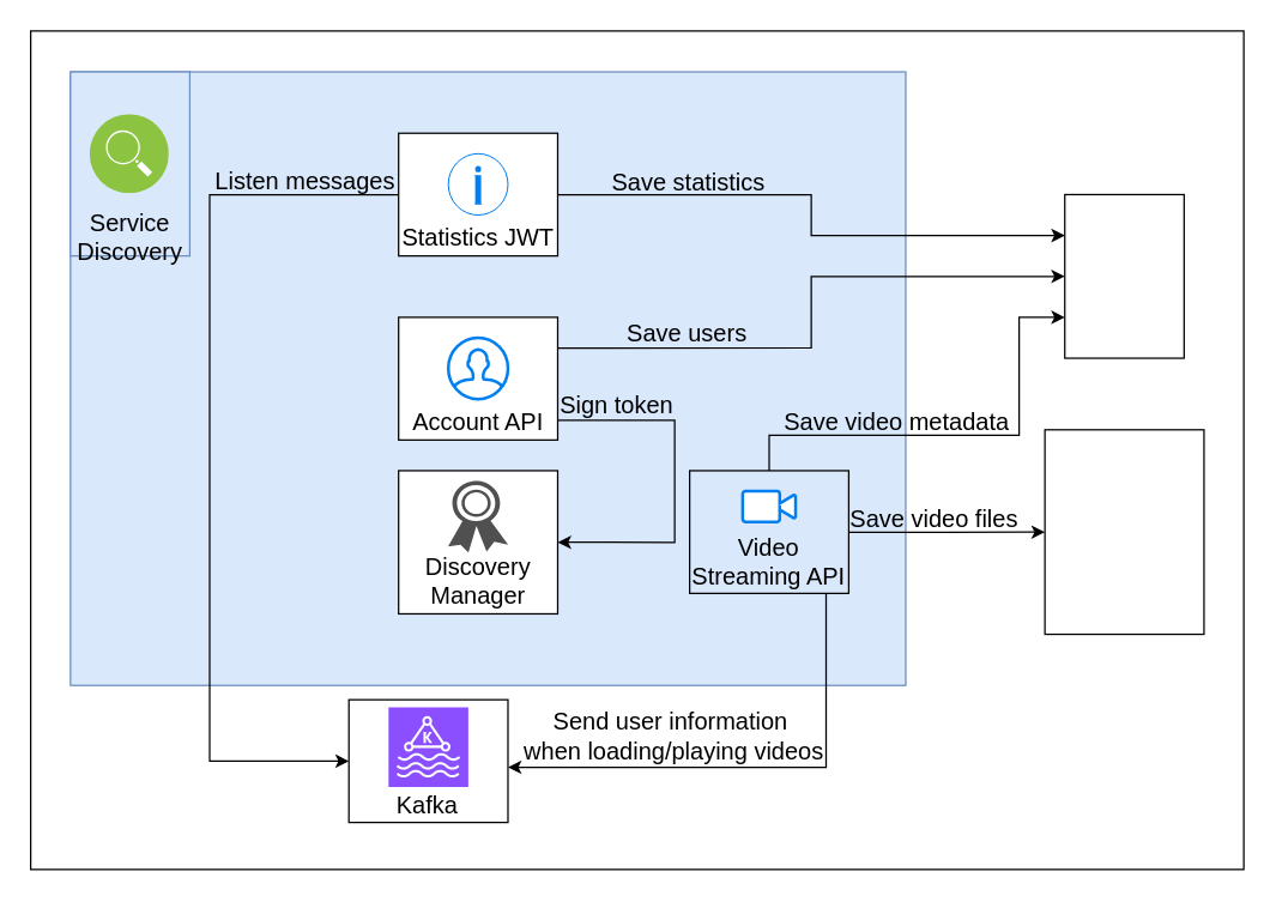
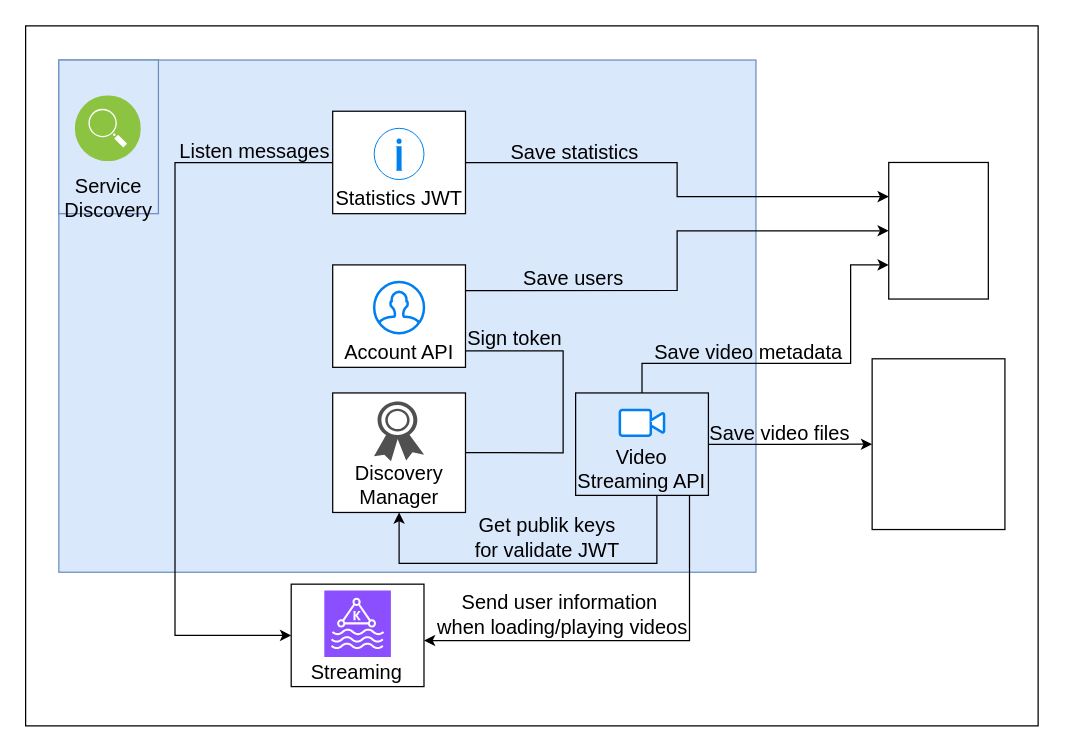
- <mxCell id="35" style="edgeStyle=orthogonalEdgeStyle;rounded=0;orthogonalLoop=1;jettySize=auto;html=1;entryX=1;entryY=0.5;entryDx=0;entryDy=0;" edge="1" parent="2" source="13" target="27"><mxGeometry relative="1" as="geometry"><Array as="points"><mxPoint x="430" y="260" /><mxPoint x="430" y="342" /></Array></mxGeometry></mxCell>
+ <mxCell id="35" style="edgeStyle=orthogonalEdgeStyle;rounded=0;orthogonalLoop=1;jettySize=auto;html=1;entryX=1;entryY=0.5;entryDx=0;entryDy=0;endArrow=none;" edge="1" parent="2" source="13" target="27"><mxGeometry relative="1" as="geometry"><Array as="points"><mxPoint x="430" y="260" /><mxPoint x="430" y="342" /></Array></mxGeometry></mxCell>
+ <mxCell id="33" style="edgeStyle=orthogonalEdgeStyle;rounded=0;orthogonalLoop=1;jettySize=auto;html=1;entryX=0.5;entryY=1;entryDx=0;entryDy=0;" edge="1" parent="2" source="8" target="27"><mxGeometry relative="1" as="geometry"><Array as="points"><mxPoint x="505" y="430" /><mxPoint x="299" y="430" /></Array></mxGeometry></mxCell>
+ <mxCell id="34" value="Get publik keys&lt;br style=&quot;font-size: 16px;&quot;&gt;for validate JWT" style="edgeLabel;html=1;align=center;verticalAlign=middle;resizable=0;points=[];labelBackgroundColor=none;fontSize=16;" vertex="1" connectable="0" parent="33"><mxGeometry x="0.292" y="2" relative="1" as="geometry"><mxPoint x="52" y="-24" as="offset" /></mxGeometry></mxCell>
- <mxCell id="17" value="&lt;font style=&quot;font-size: 16px;&quot;&gt;Kafka&lt;/font&gt;" style="whiteSpace=wrap;html=1;labelPosition=center;verticalLabelPosition=middle;align=center;verticalAlign=bottom;" parent="16" vertex="1"><mxGeometry width="106.23" height="81.951" as="geometry" /></mxCell>
+ <mxCell id="17" value="&lt;font style=&quot;font-size: 16px;&quot;&gt;Streaming&lt;/font&gt;" style="whiteSpace=wrap;html=1;labelPosition=center;verticalLabelPosition=middle;align=center;verticalAlign=bottom;" parent="16" vertex="1"><mxGeometry width="106.23" height="81.951" as="geometry" /></mxCell>
